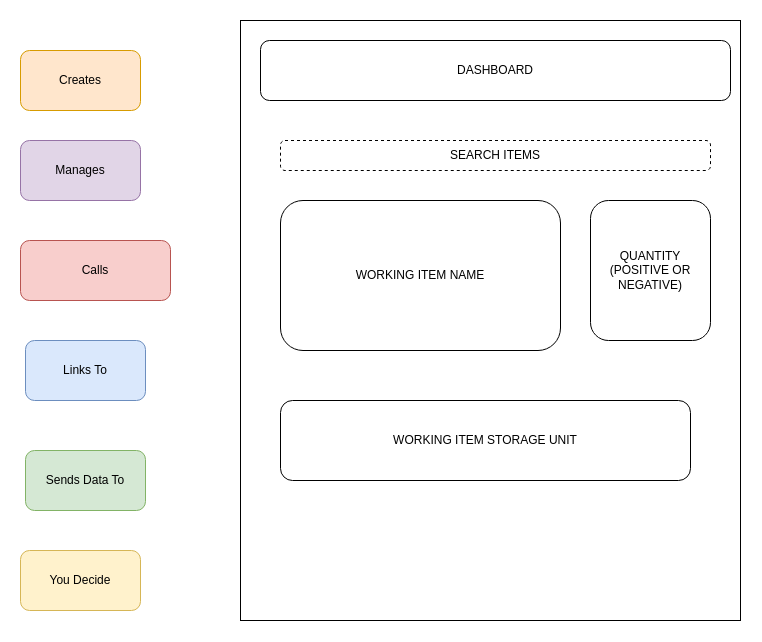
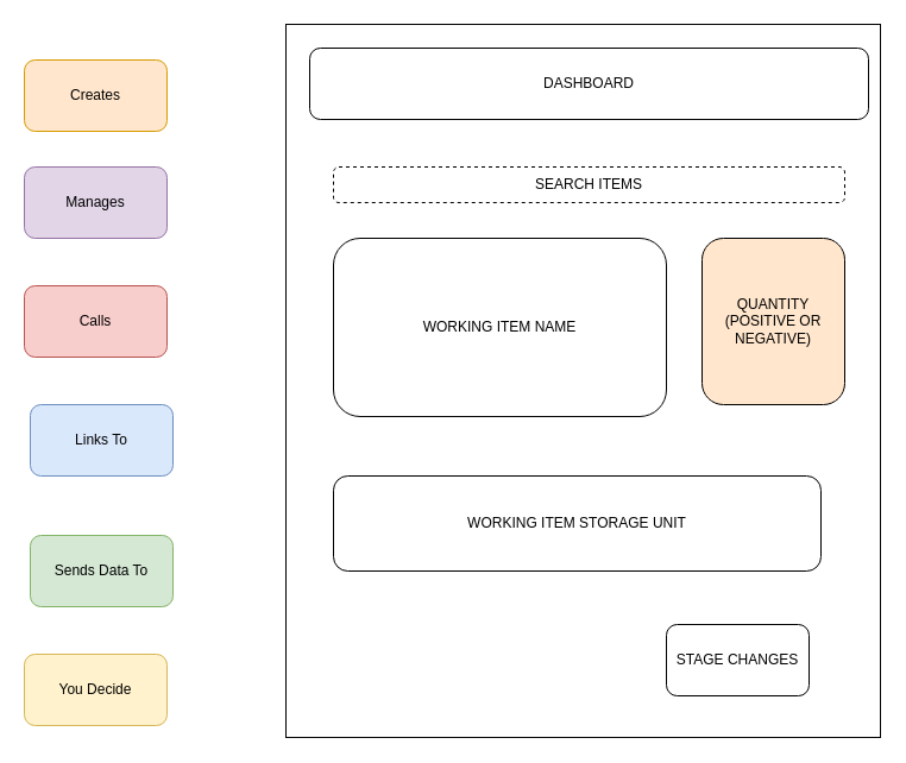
- <mxCell id="6" value="Calls" style="rounded=1;whiteSpace=wrap;html=1;fillColor=#f8cecc;strokeColor=#b85450;" parent="1" vertex="1"><mxGeometry x="20" y="240" width="150" height="60" as="geometry" /></mxCell>
+ <mxCell id="6" value="Calls" style="rounded=1;whiteSpace=wrap;html=1;fillColor=#f8cecc;strokeColor=#b85450;" parent="1" vertex="1"><mxGeometry x="20" y="240" width="120" height="60" as="geometry" /></mxCell>
- <mxCell id="13" value="QUANTITY (POSITIVE OR NEGATIVE)" style="rounded=1;whiteSpace=wrap;html=1;" parent="1" vertex="1"><mxGeometry x="590" y="200" width="120" height="140" as="geometry" /></mxCell>
+ <mxCell id="13" value="QUANTITY (POSITIVE OR NEGATIVE)" style="rounded=1;whiteSpace=wrap;html=1;fillColor=#ffe6cc;" parent="1" vertex="1"><mxGeometry x="590" y="200" width="120" height="140" as="geometry" /></mxCell>
+ <mxCell id="12" value="STAGE CHANGES" style="rounded=1;whiteSpace=wrap;html=1;" parent="1" vertex="1"><mxGeometry x="560" y="525" width="120" height="60" as="geometry" /></mxCell>
